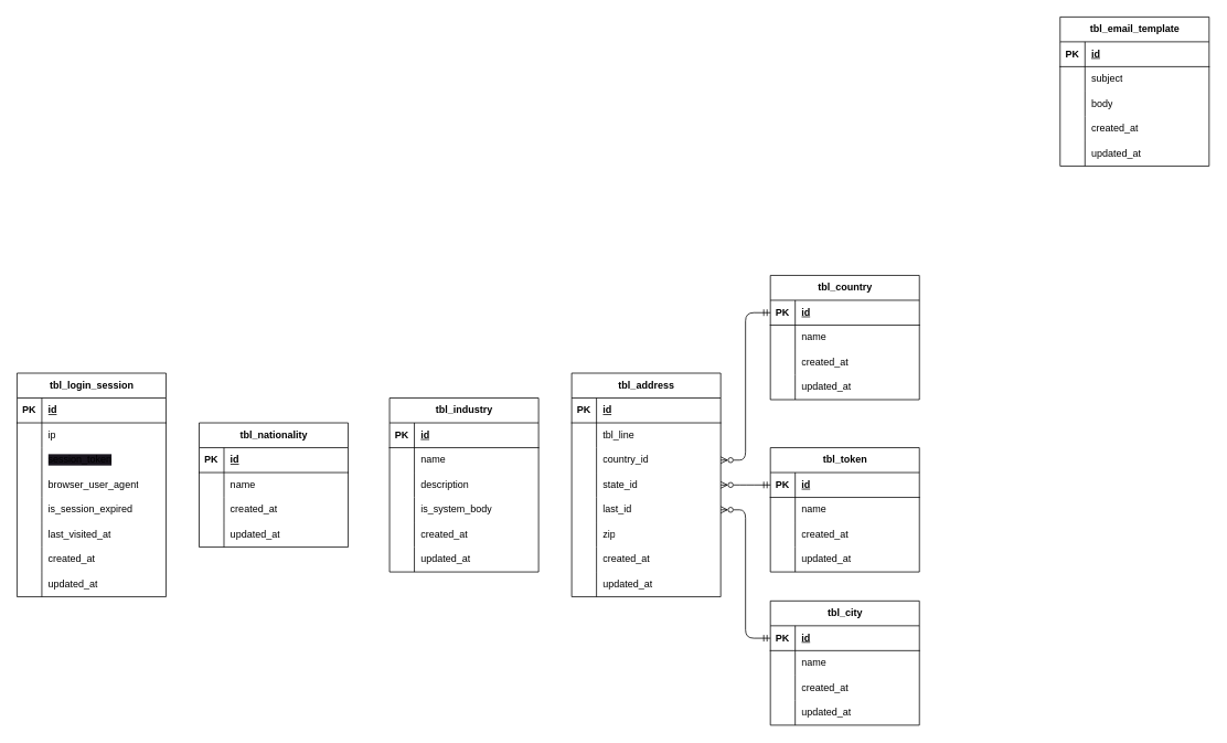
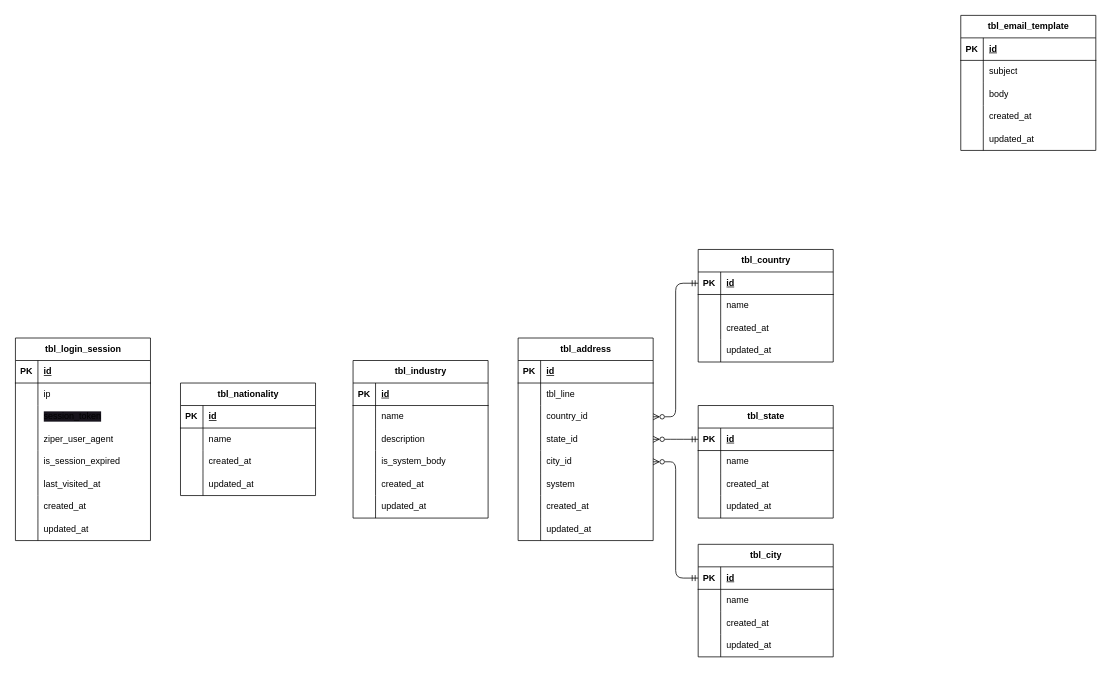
- <mxCell id="100" value="tbl_token" style="shape=table;startSize=30;container=1;collapsible=1;childLayout=tableLayout;fixedRows=1;rowLines=0;fontStyle=1;align=center;resizeLast=1;html=1;" parent="1" vertex="1"><mxGeometry x="930" y="540" width="180" height="150" as="geometry" /></mxCell>
+ <mxCell id="100" value="tbl_state" style="shape=table;startSize=30;container=1;collapsible=1;childLayout=tableLayout;fixedRows=1;rowLines=0;fontStyle=1;align=center;resizeLast=1;html=1;" parent="1" vertex="1"><mxGeometry x="930" y="540" width="180" height="150" as="geometry" /></mxCell>
- <mxCell id="87" value="brows&lt;span style=&quot;background-color: initial;&quot;&gt;er_user_agent&lt;/span&gt;" style="shape=partialRectangle;connectable=0;fillColor=none;top=0;left=0;bottom=0;right=0;align=left;spacingLeft=6;overflow=hidden;whiteSpace=wrap;html=1;" parent="85" vertex="1"><mxGeometry x="30" width="150" height="30" as="geometry"><mxRectangle width="150" height="30" as="alternateBounds" /></mxGeometry></mxCell>
+ <mxCell id="87" value="zip&lt;span style=&quot;background-color: initial;&quot;&gt;er_user_agent&lt;/span&gt;" style="shape=partialRectangle;connectable=0;fillColor=none;top=0;left=0;bottom=0;right=0;align=left;spacingLeft=6;overflow=hidden;whiteSpace=wrap;html=1;" parent="85" vertex="1"><mxGeometry x="30" width="150" height="30" as="geometry"><mxRectangle width="150" height="30" as="alternateBounds" /></mxGeometry></mxCell>
- <mxCell id="33" value="last_id" style="shape=partialRectangle;connectable=0;fillColor=none;top=0;left=0;bottom=0;right=0;align=left;spacingLeft=6;overflow=hidden;whiteSpace=wrap;html=1;" parent="31" vertex="1"><mxGeometry x="30" width="150" height="30" as="geometry"><mxRectangle width="150" height="30" as="alternateBounds" /></mxGeometry></mxCell>
+ <mxCell id="33" value="city_id" style="shape=partialRectangle;connectable=0;fillColor=none;top=0;left=0;bottom=0;right=0;align=left;spacingLeft=6;overflow=hidden;whiteSpace=wrap;html=1;" parent="31" vertex="1"><mxGeometry x="30" width="150" height="30" as="geometry"><mxRectangle width="150" height="30" as="alternateBounds" /></mxGeometry></mxCell>
- <mxCell id="36" value="zip" style="shape=partialRectangle;connectable=0;fillColor=none;top=0;left=0;bottom=0;right=0;align=left;spacingLeft=6;overflow=hidden;whiteSpace=wrap;html=1;" parent="34" vertex="1"><mxGeometry x="30" width="150" height="30" as="geometry"><mxRectangle width="150" height="30" as="alternateBounds" /></mxGeometry></mxCell>
+ <mxCell id="36" value="system" style="shape=partialRectangle;connectable=0;fillColor=none;top=0;left=0;bottom=0;right=0;align=left;spacingLeft=6;overflow=hidden;whiteSpace=wrap;html=1;" parent="34" vertex="1"><mxGeometry x="30" width="150" height="30" as="geometry"><mxRectangle width="150" height="30" as="alternateBounds" /></mxGeometry></mxCell>
